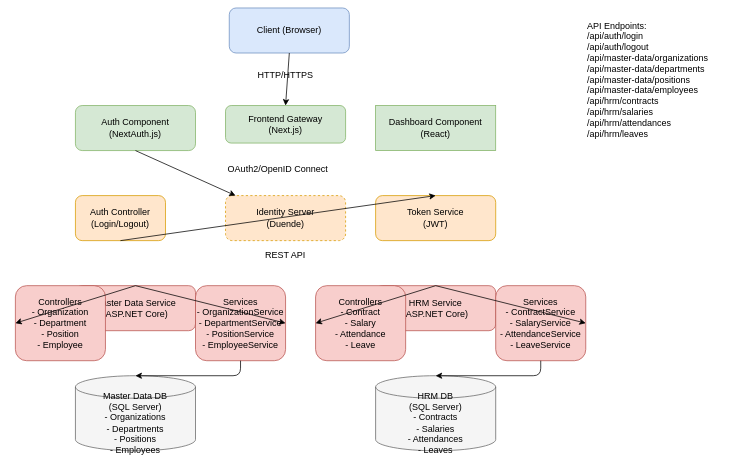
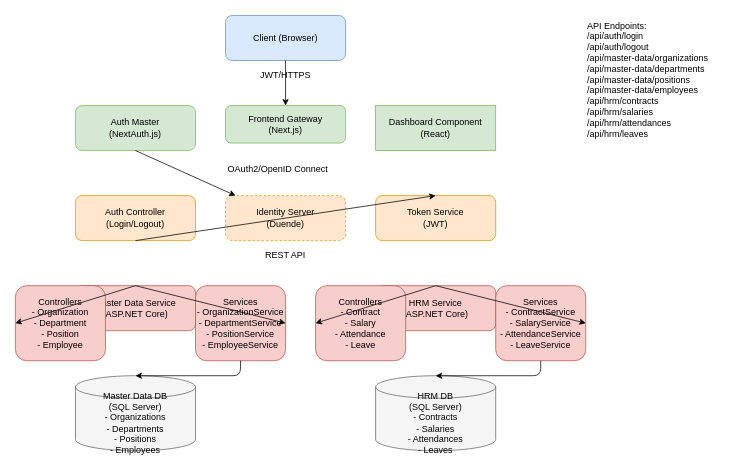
- <mxCell id="2" value="Client (Browser)" style="rounded=1;whiteSpace=wrap;html=1;fillColor=#dae8fc;strokeColor=#6c8ebf;" vertex="1" parent="1"><mxGeometry x="305" y="10" width="160" height="60" as="geometry" /></mxCell>
+ <mxCell id="2" value="Client (Browser)" style="rounded=1;whiteSpace=wrap;html=1;fillColor=#dae8fc;strokeColor=#6c8ebf;" vertex="1" parent="1"><mxGeometry x="300" y="20" width="160" height="60" as="geometry" /></mxCell>
- <mxCell id="26" value="HTTP/HTTPS" style="text;html=1;strokeColor=none;fillColor=none;align=center;verticalAlign=middle;whiteSpace=wrap;rounded=0;" vertex="1" parent="1"><mxGeometry x="300" y="90" width="160" height="20" as="geometry" /></mxCell>
+ <mxCell id="26" value="JWT/HTTPS" style="text;html=1;strokeColor=none;fillColor=none;align=center;verticalAlign=middle;whiteSpace=wrap;rounded=0;" vertex="1" parent="1"><mxGeometry x="300" y="90" width="160" height="20" as="geometry" /></mxCell>
- <mxCell id="4" value="Auth Component&#10;(NextAuth.js)" style="rounded=1;whiteSpace=wrap;html=1;fillColor=#d5e8d4;strokeColor=#82b366;" vertex="1" parent="1"><mxGeometry x="100" y="140" width="160" height="60" as="geometry" /></mxCell>
+ <mxCell id="4" value="Auth Master&#10;(NextAuth.js)" style="rounded=1;whiteSpace=wrap;html=1;fillColor=#d5e8d4;strokeColor=#82b366;" vertex="1" parent="1"><mxGeometry x="100" y="140" width="160" height="60" as="geometry" /></mxCell>
- <mxCell id="7" value="Auth Controller&#10;(Login/Logout)" style="rounded=1;whiteSpace=wrap;html=1;fillColor=#ffe6cc;strokeColor=#d79b00;" vertex="1" parent="1"><mxGeometry x="100" y="260" width="120" height="60" as="geometry" /></mxCell>
+ <mxCell id="7" value="Auth Controller&#10;(Login/Logout)" style="rounded=1;whiteSpace=wrap;html=1;fillColor=#ffe6cc;strokeColor=#d79b00;" vertex="1" parent="1"><mxGeometry x="100" y="260" width="160" height="60" as="geometry" /></mxCell>
